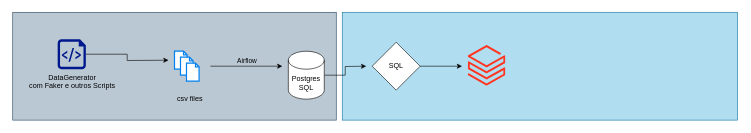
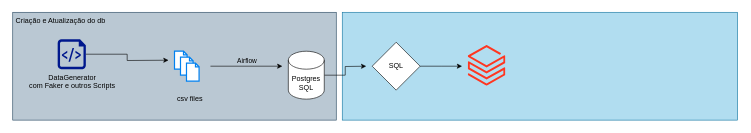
+ <mxCell id="15" value="Criação e Atualização do db" style="text;html=1;align=center;verticalAlign=middle;whiteSpace=wrap;rounded=0;" vertex="1" parent="1"><mxGeometry x="20" y="20" width="160" height="30" as="geometry" /></mxCell>
